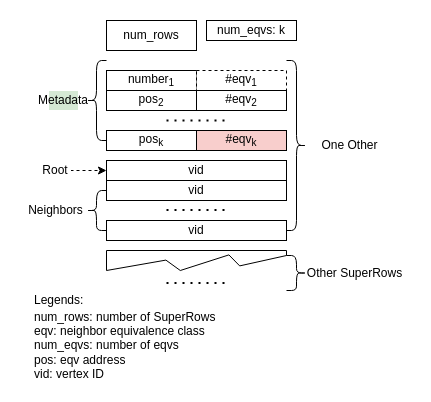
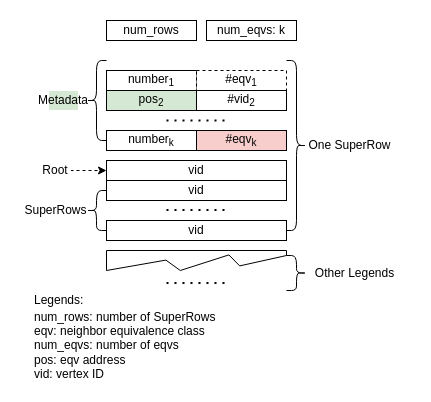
- <mxCell id="2" value="num_rows" style="rounded=0;whiteSpace=wrap;html=1;" parent="1" vertex="1"><mxGeometry x="106" y="20" width="90" height="30" as="geometry" /></mxCell>
+ <mxCell id="2" value="num_rows" style="rounded=0;whiteSpace=wrap;html=1;" parent="1" vertex="1"><mxGeometry x="106" y="20" width="90" height="20" as="geometry" /></mxCell>
- <mxCell id="6" value="pos&lt;sub&gt;2&lt;/sub&gt;" style="rounded=0;whiteSpace=wrap;html=1;" parent="1" vertex="1"><mxGeometry x="106" y="90" width="90" height="20" as="geometry" /></mxCell>
+ <mxCell id="6" value="pos&lt;sub&gt;2&lt;/sub&gt;" style="rounded=0;whiteSpace=wrap;html=1;fillColor=#d5e8d4;" parent="1" vertex="1"><mxGeometry x="106" y="90" width="90" height="20" as="geometry" /></mxCell>
- <mxCell id="7" value="#eqv&lt;sub&gt;2&lt;/sub&gt;" style="rounded=0;whiteSpace=wrap;html=1;" parent="1" vertex="1"><mxGeometry x="196" y="90" width="90" height="20" as="geometry" /></mxCell>
+ <mxCell id="7" value="#vid&lt;sub&gt;2&lt;/sub&gt;" style="rounded=0;whiteSpace=wrap;html=1;" parent="1" vertex="1"><mxGeometry x="196" y="90" width="90" height="20" as="geometry" /></mxCell>
- <mxCell id="8" value="pos&lt;sub&gt;k&lt;/sub&gt;" style="rounded=0;whiteSpace=wrap;html=1;" parent="1" vertex="1"><mxGeometry x="106" y="130" width="90" height="20" as="geometry" /></mxCell>
+ <mxCell id="8" value="number&lt;sub&gt;k&lt;/sub&gt;" style="rounded=0;whiteSpace=wrap;html=1;" parent="1" vertex="1"><mxGeometry x="106" y="130" width="90" height="20" as="geometry" /></mxCell>
- <mxCell id="15" value="One Other" style="text;html=1;align=center;verticalAlign=middle;resizable=0;points=[];autosize=1;" parent="1" vertex="1"><mxGeometry x="299" y="135" width="100" height="20" as="geometry" /></mxCell>
+ <mxCell id="15" value="One SuperRow" style="text;html=1;align=center;verticalAlign=middle;resizable=0;points=[];autosize=1;" parent="1" vertex="1"><mxGeometry x="299" y="135" width="100" height="20" as="geometry" /></mxCell>
- <mxCell id="22" value="Neighbors" style="text;html=1;align=center;verticalAlign=middle;resizable=0;points=[];autosize=1;" parent="1" vertex="1"><mxGeometry x="20" y="200" width="70" height="20" as="geometry" /></mxCell>
+ <mxCell id="22" value="SuperRows" style="text;html=1;align=center;verticalAlign=middle;resizable=0;points=[];autosize=1;" parent="1" vertex="1"><mxGeometry x="20" y="200" width="70" height="20" as="geometry" /></mxCell>
- <mxCell id="17" value="Other SuperRows" style="text;html=1;align=center;verticalAlign=middle;resizable=0;points=[];autosize=1;" parent="1" vertex="1"><mxGeometry x="299" y="262.5" width="110" height="20" as="geometry" /></mxCell>
+ <mxCell id="17" value="Other Legends" style="text;html=1;align=center;verticalAlign=middle;resizable=0;points=[];autosize=1;" parent="1" vertex="1"><mxGeometry x="299" y="262.5" width="110" height="20" as="geometry" /></mxCell>
